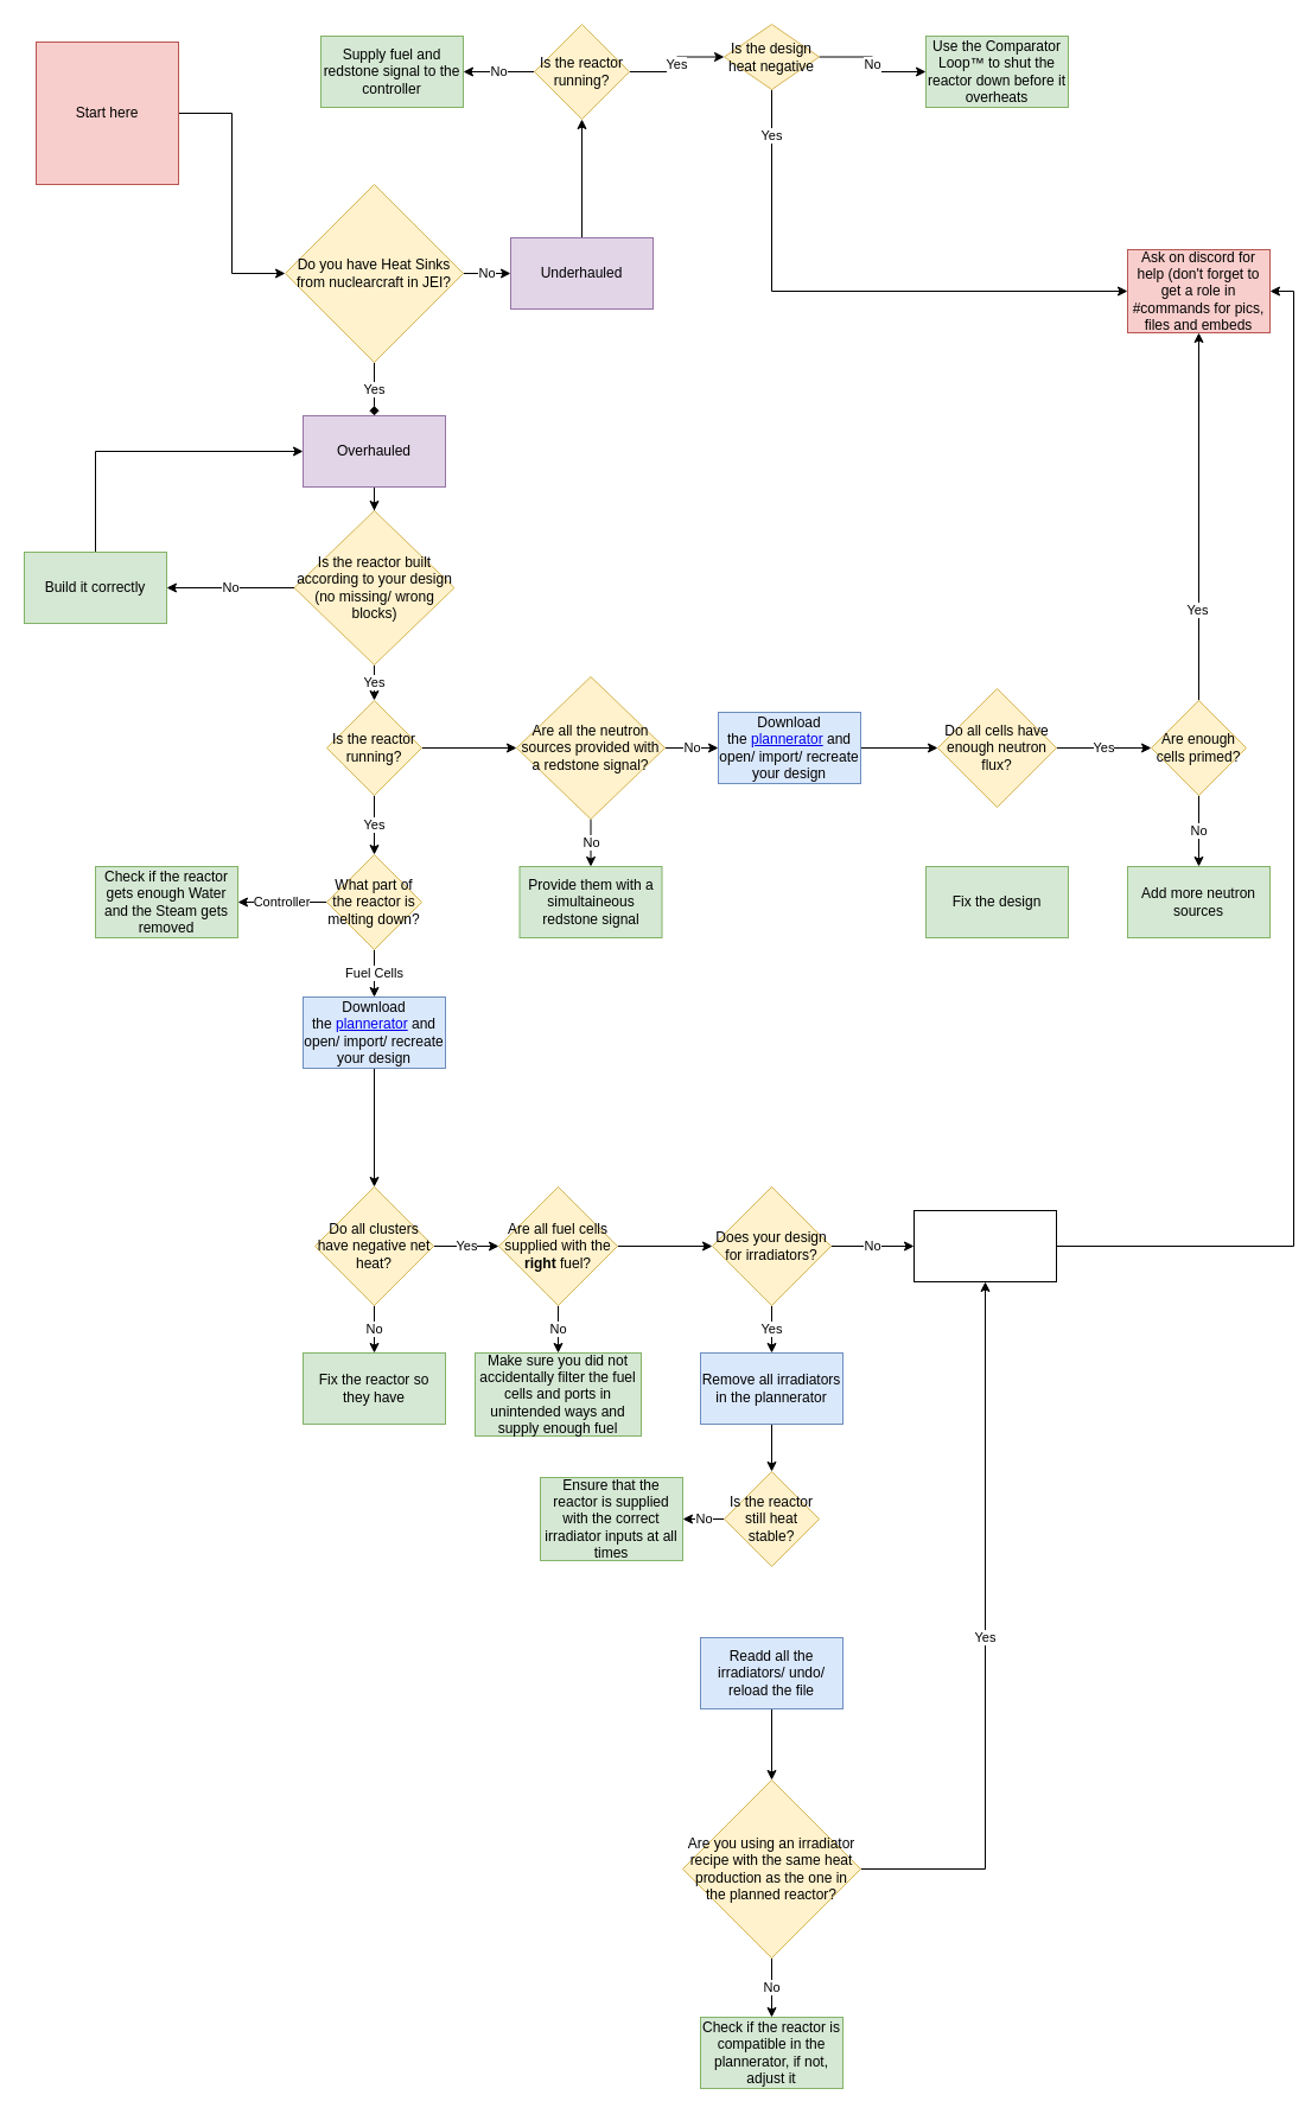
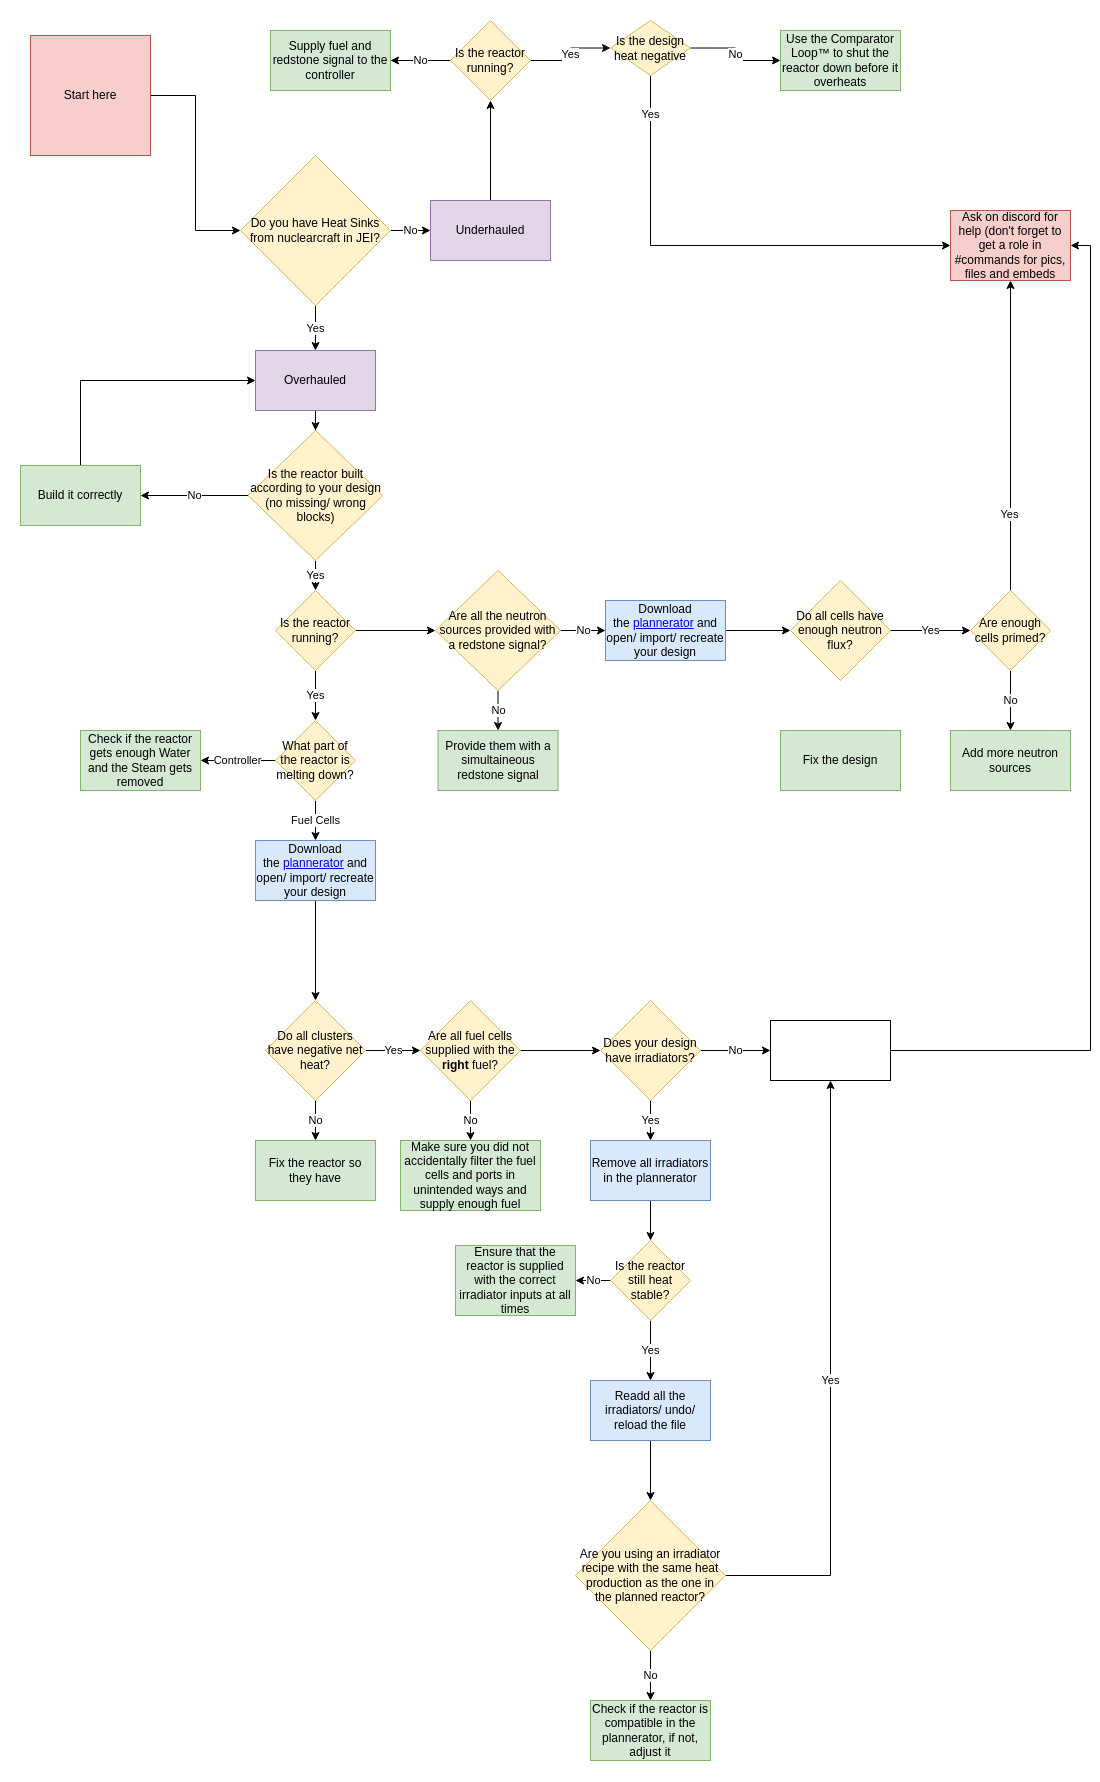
- <mxCell id="4" value="Yes" style="edgeStyle=orthogonalEdgeStyle;rounded=0;orthogonalLoop=1;jettySize=auto;html=1;endArrow=diamond;" parent="1" source="6" target="8" edge="1"><mxGeometry relative="1" as="geometry" /></mxCell>
+ <mxCell id="4" value="Yes" style="edgeStyle=orthogonalEdgeStyle;rounded=0;orthogonalLoop=1;jettySize=auto;html=1;" parent="1" source="6" target="8" edge="1"><mxGeometry relative="1" as="geometry" /></mxCell>
- <mxCell id="30" value="Does your design for irradiators?" style="rhombus;whiteSpace=wrap;html=1;rounded=0;fillColor=#fff2cc;strokeColor=#d6b656;" parent="1" vertex="1"><mxGeometry x="600" y="1000" width="100" height="100" as="geometry" /></mxCell>
+ <mxCell id="30" value="Does your design have irradiators?" style="rhombus;whiteSpace=wrap;html=1;rounded=0;fillColor=#fff2cc;strokeColor=#d6b656;" parent="1" vertex="1"><mxGeometry x="600" y="1000" width="100" height="100" as="geometry" /></mxCell>
+ <mxCell id="34" value="Yes" style="edgeStyle=orthogonalEdgeStyle;rounded=0;orthogonalLoop=1;jettySize=auto;html=1;" parent="1" source="35" target="44" edge="1"><mxGeometry relative="1" as="geometry" /></mxCell>
